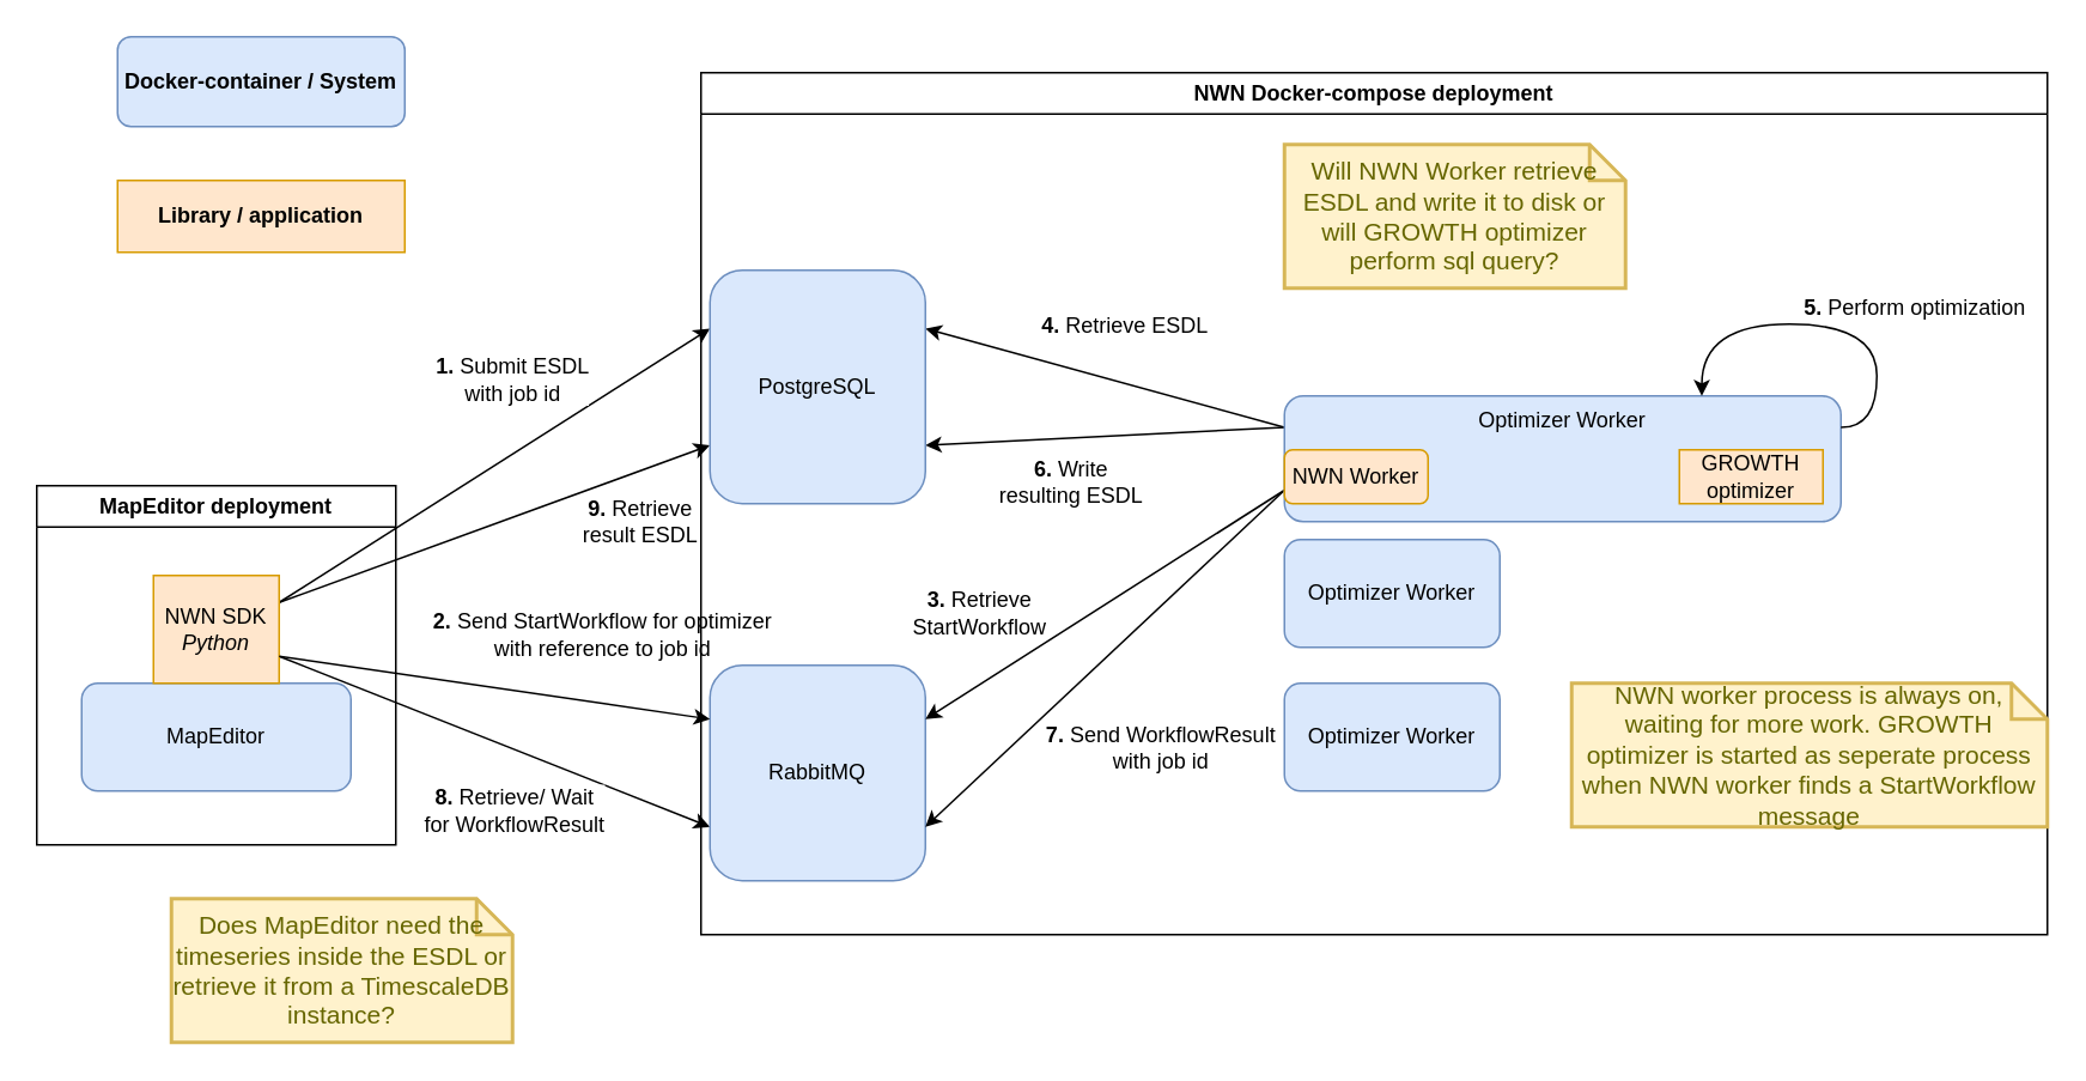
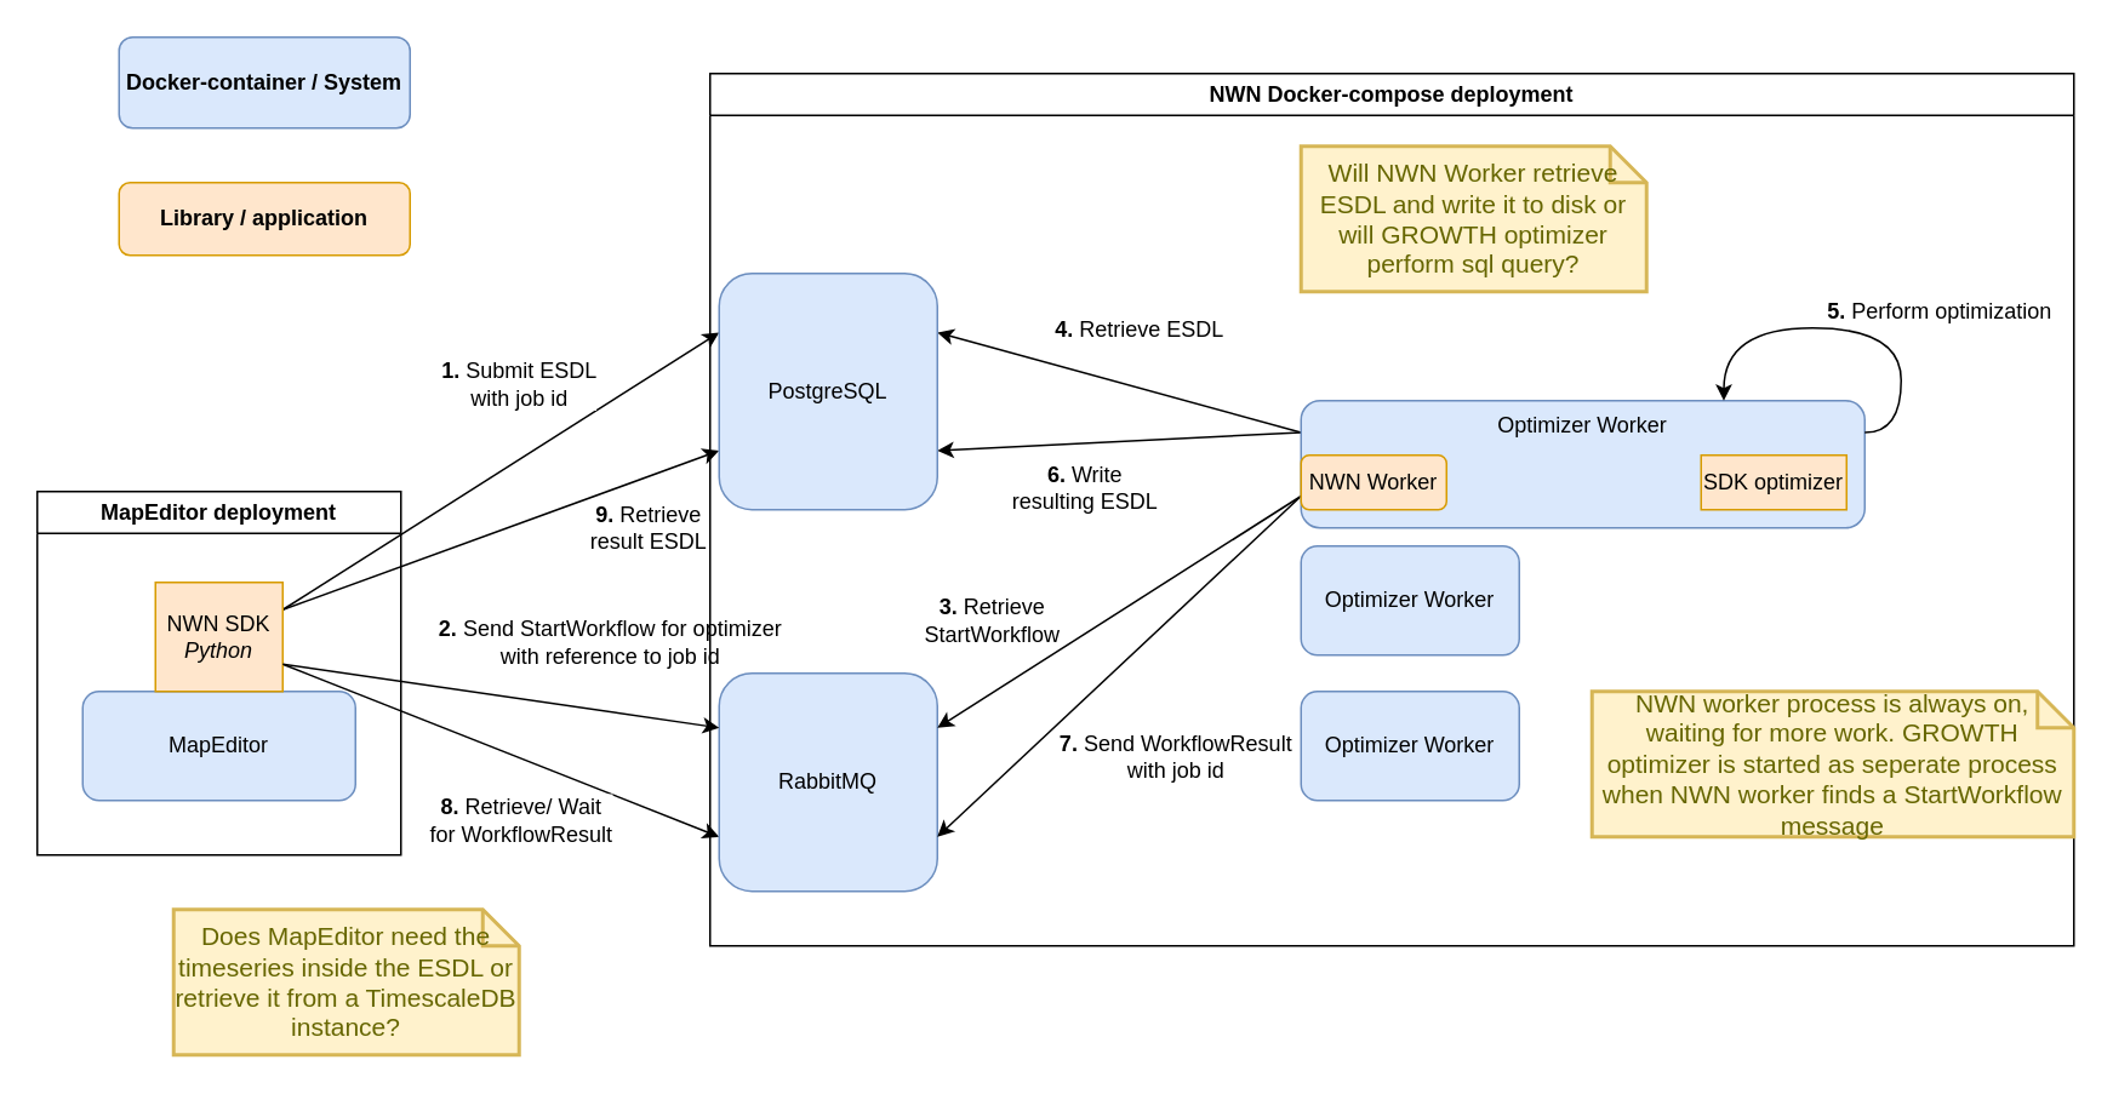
- <mxCell id="32" value="Library / application" style="rounded=0;whiteSpace=wrap;html=1;fillColor=#ffe6cc;strokeColor=#d79b00;fontStyle=1" vertex="1" parent="1"><mxGeometry x="65" y="100" width="160" height="40" as="geometry" /></mxCell>
+ <mxCell id="32" value="Library / application" style="whiteSpace=wrap;html=1;fillColor=#ffe6cc;strokeColor=#d79b00;fontStyle=1;rounded=1;" vertex="1" parent="1"><mxGeometry x="65" y="100" width="160" height="40" as="geometry" /></mxCell>
- <mxCell id="26" value="GROWTH optimizer" style="rounded=0;whiteSpace=wrap;html=1;fontSize=12;fillColor=#ffe6cc;strokeColor=#d79b00;" vertex="1" parent="1"><mxGeometry x="935" y="250" width="80" height="30" as="geometry" /></mxCell>
+ <mxCell id="26" value="SDK optimizer" style="rounded=0;whiteSpace=wrap;html=1;fontSize=12;fillColor=#ffe6cc;strokeColor=#d79b00;" vertex="1" parent="1"><mxGeometry x="935" y="250" width="80" height="30" as="geometry" /></mxCell>
